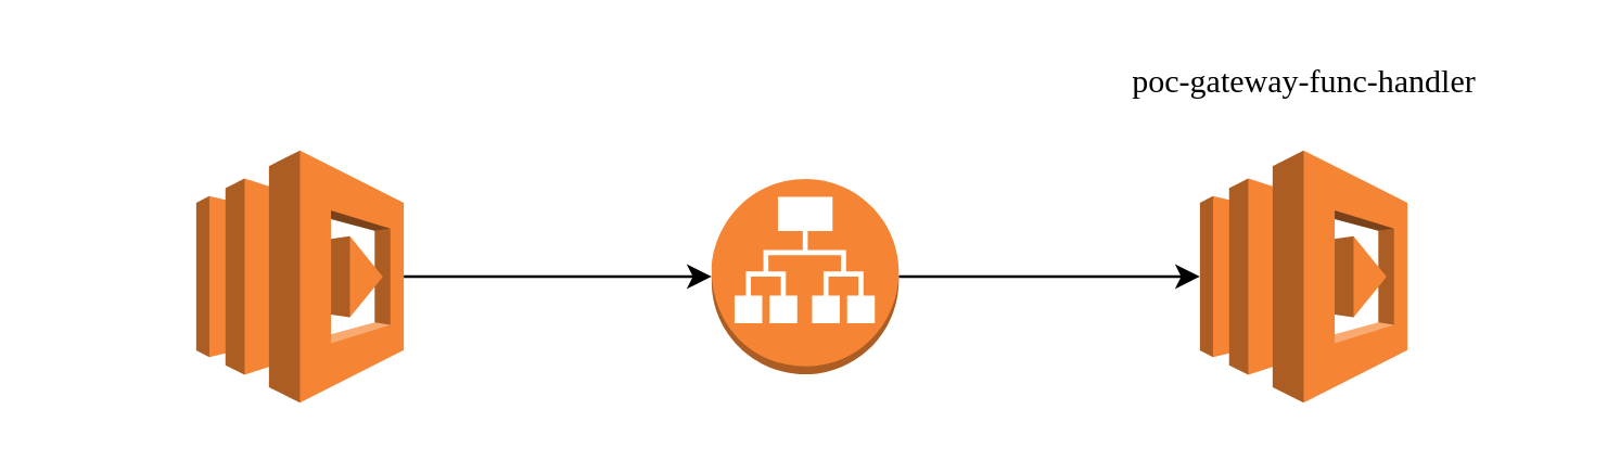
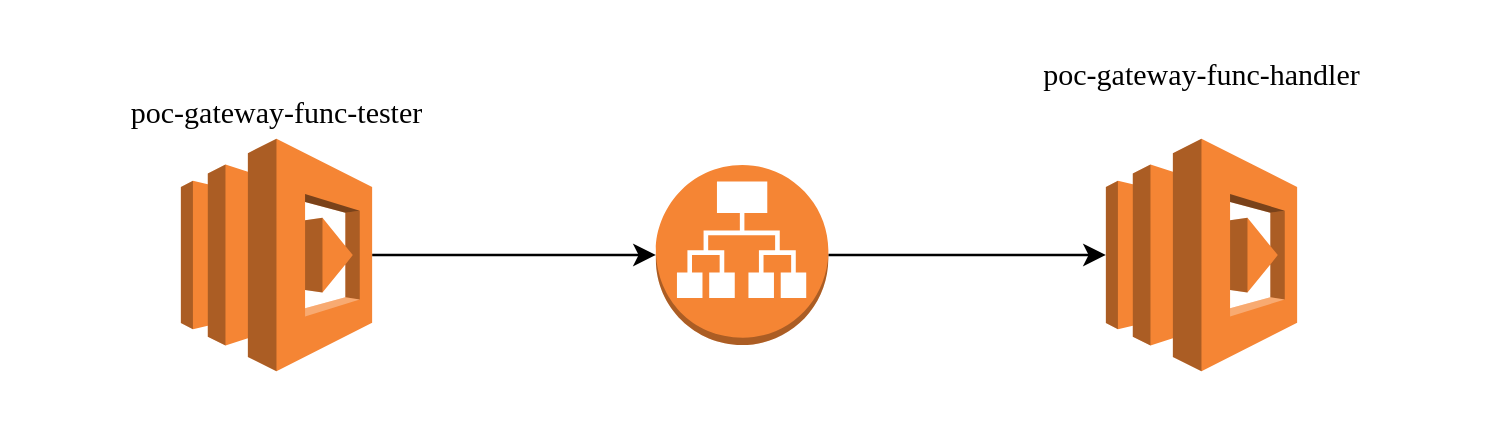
+ <mxCell id="7" value="poc-gateway-func-tester" style="text;html=1;align=center;verticalAlign=middle;resizable=0;points=[];autosize=1;fontFamily=Lucida Console;fontColor=#000000;" vertex="1" parent="1"><mxGeometry x="20" y="35" width="180" height="20" as="geometry" /></mxCell>
